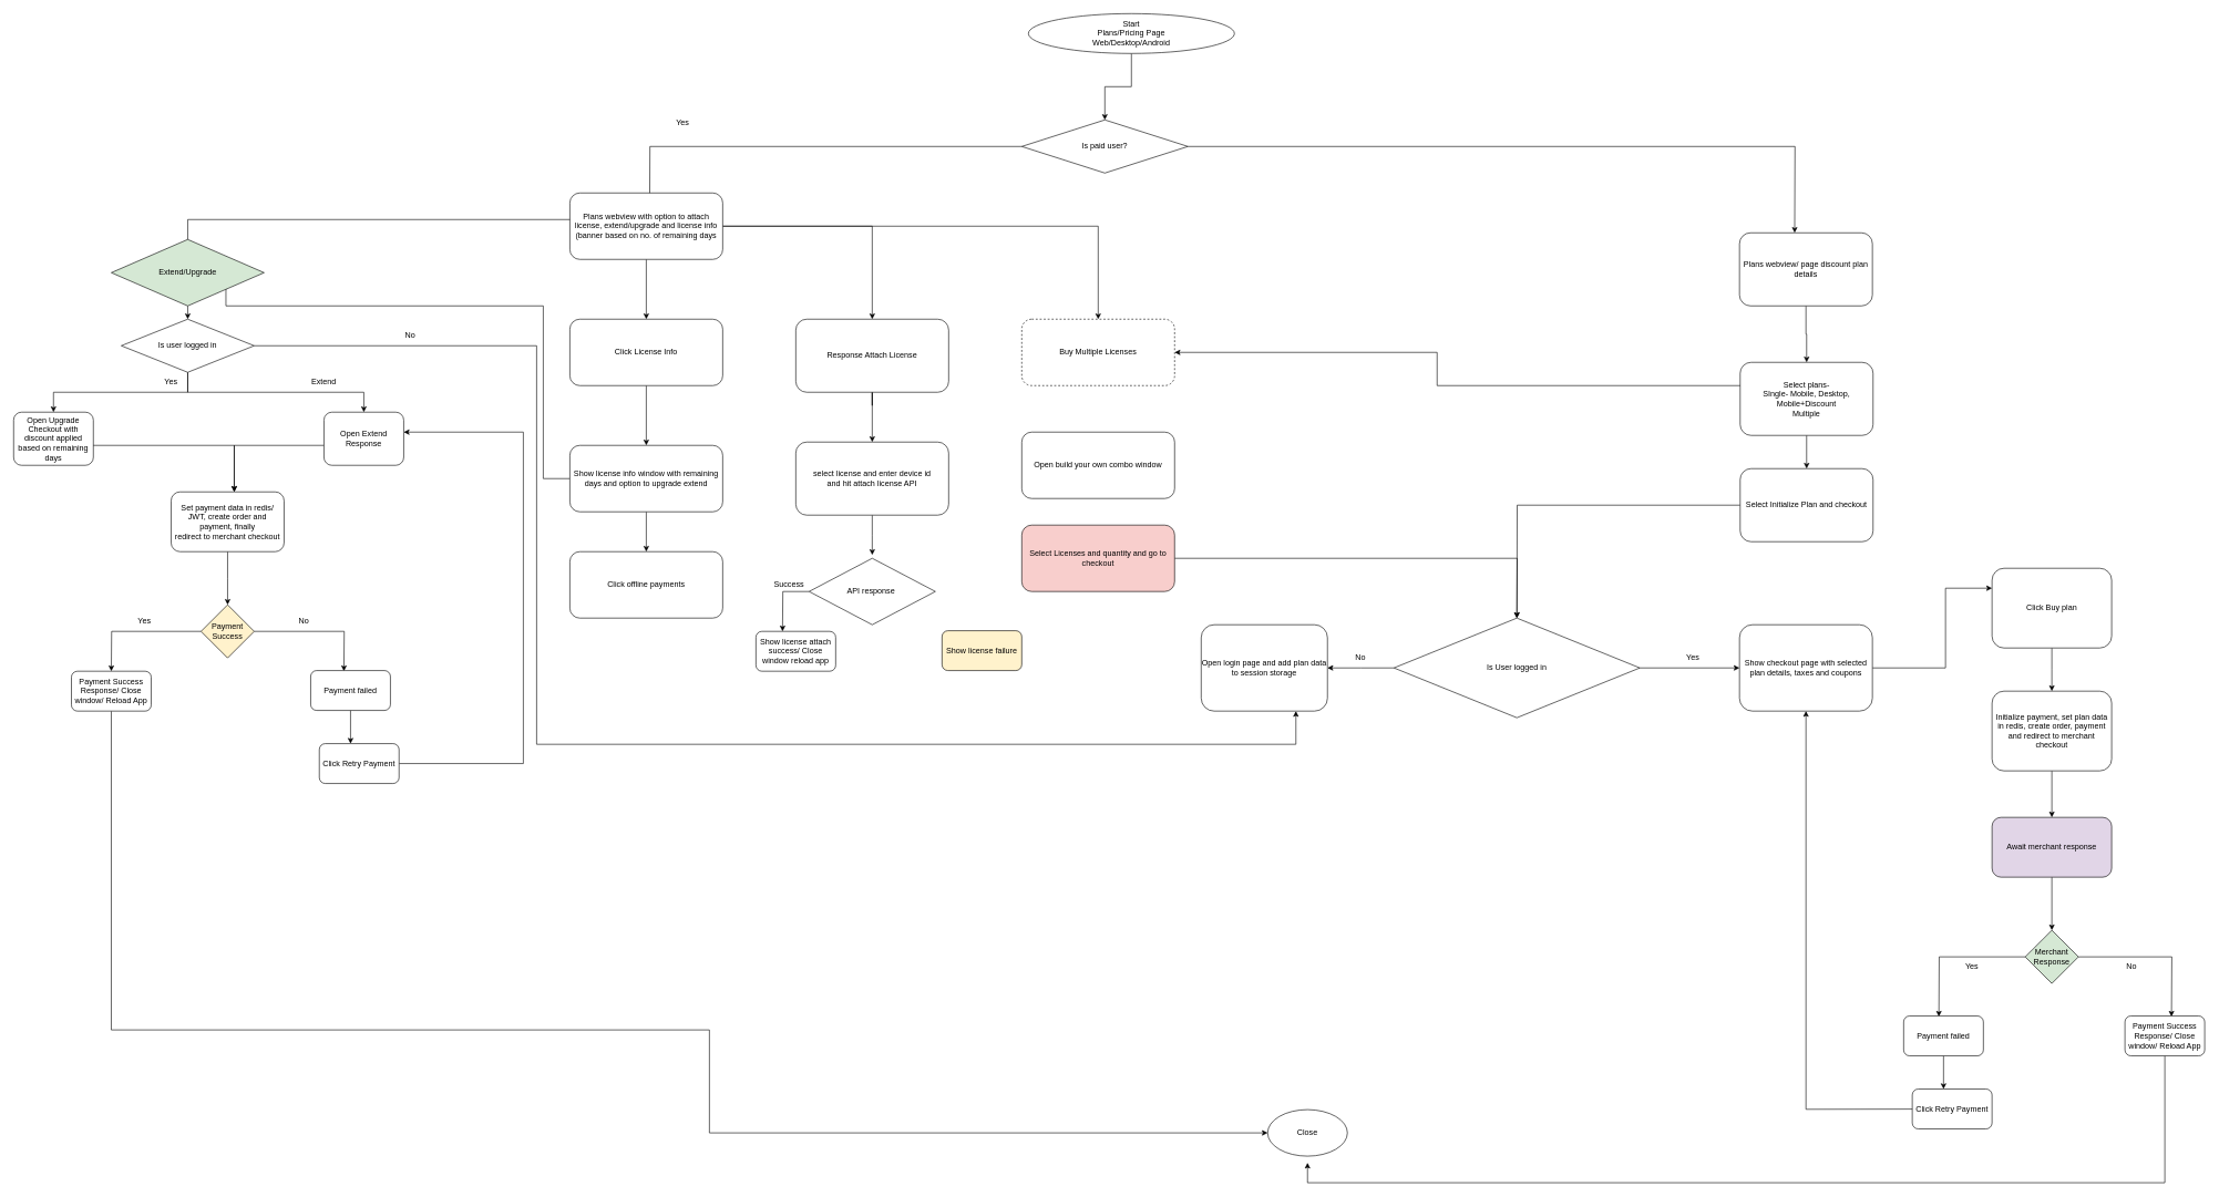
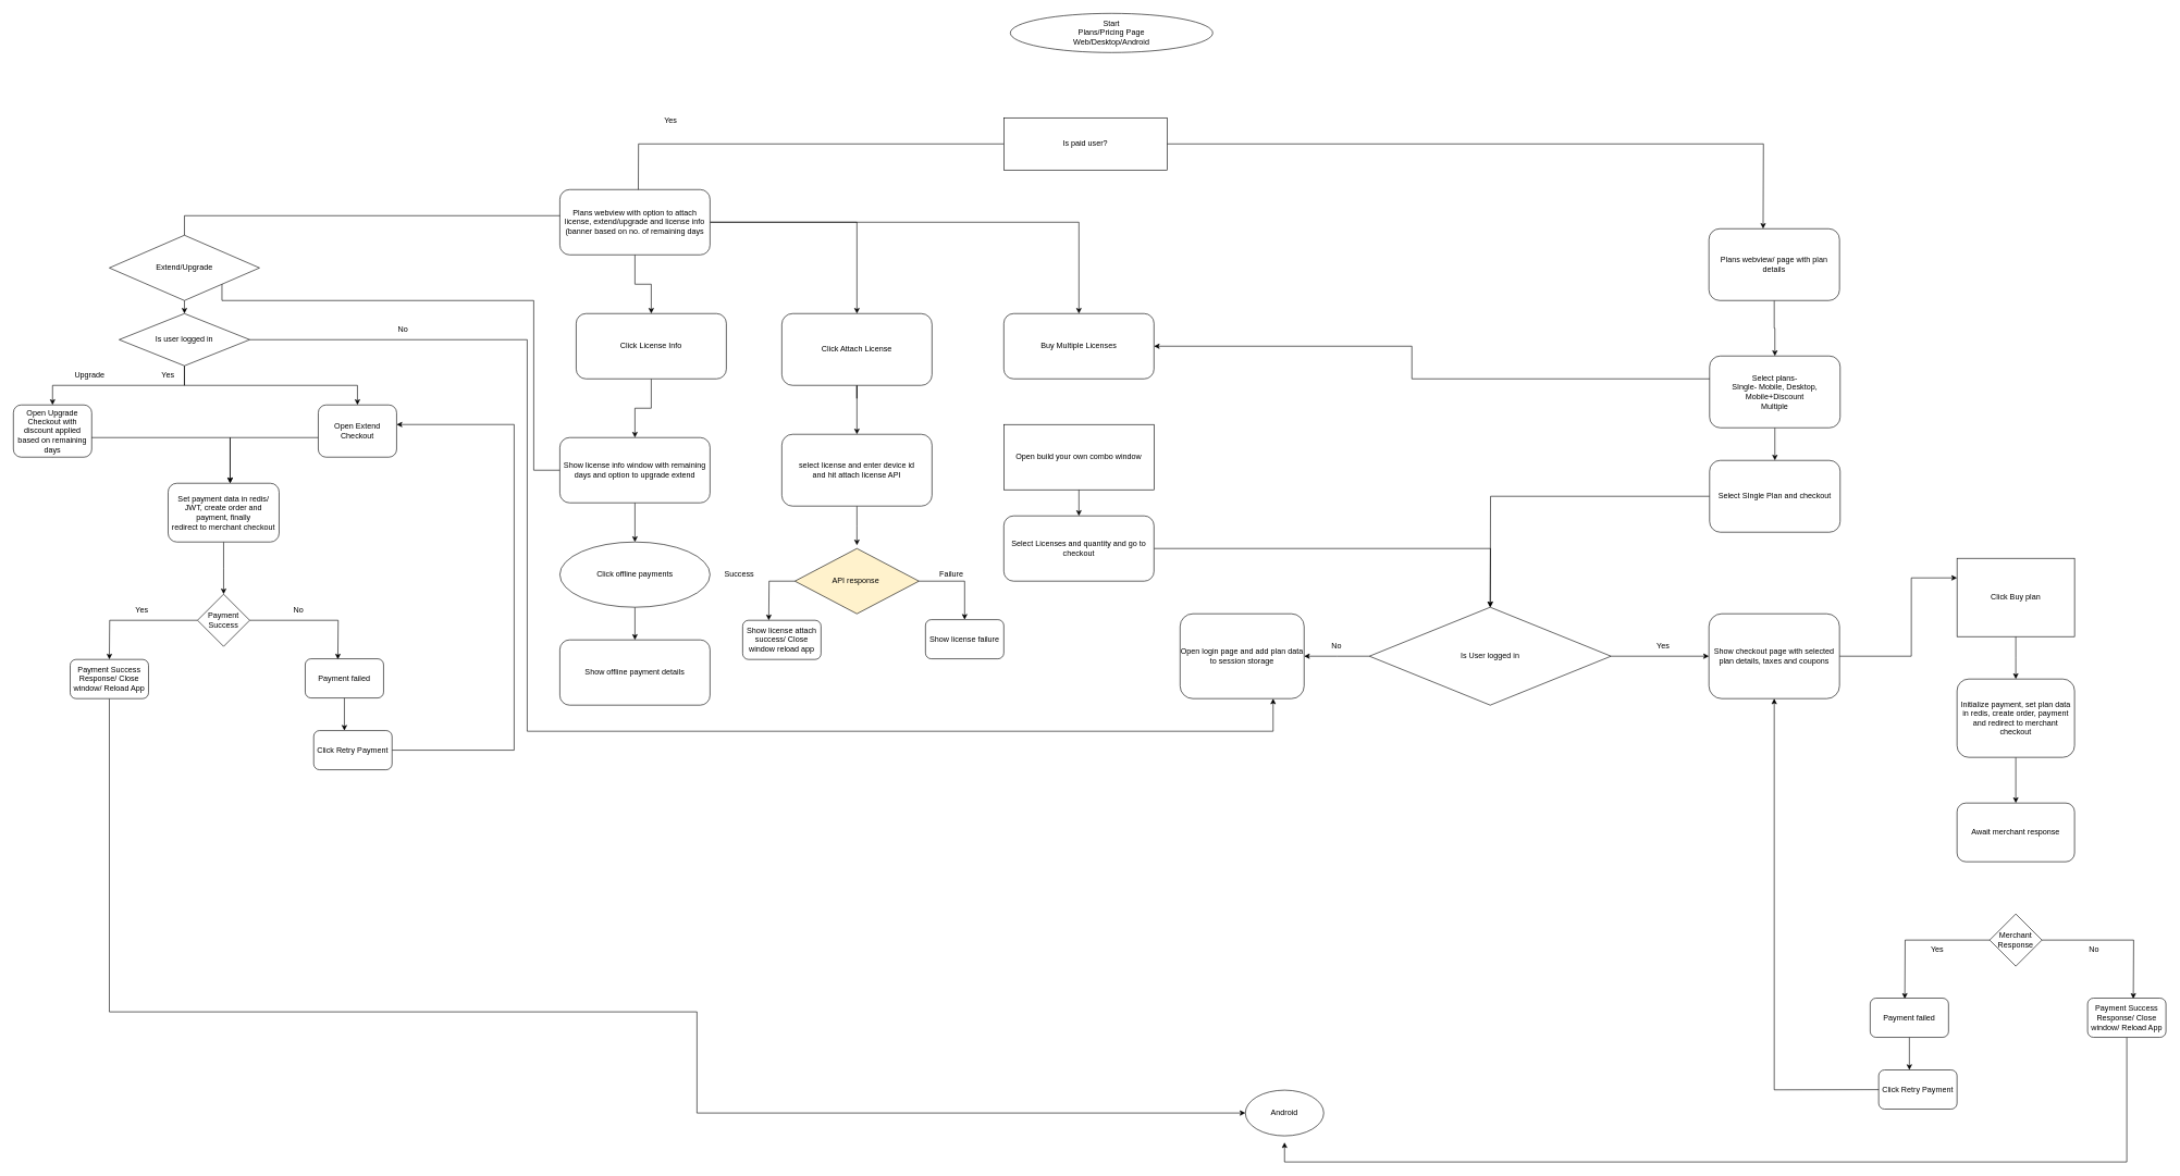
- <mxCell id="2" style="edgeStyle=orthogonalEdgeStyle;rounded=0;orthogonalLoop=1;jettySize=auto;html=1;entryX=0.5;entryY=0;entryDx=0;entryDy=0;" edge="1" parent="1" source="3" target="6"><mxGeometry relative="1" as="geometry"><mxPoint x="1252" y="160" as="targetPoint" /></mxGeometry></mxCell>
- <mxCell id="6" value="Is paid user?" style="rhombus;whiteSpace=wrap;html=1;" vertex="1" parent="1"><mxGeometry x="1537" y="180" width="250" height="80" as="geometry" /></mxCell>
+ <mxCell id="6" value="Is paid user?" style="whiteSpace=wrap;html=1;rounded=0;" vertex="1" parent="1"><mxGeometry x="1537" y="180" width="250" height="80" as="geometry" /></mxCell>
- <mxCell id="61" value="Plans webview/ page discount plan details" style="rounded=1;whiteSpace=wrap;html=1;" vertex="1" parent="1"><mxGeometry x="2617" y="350" width="200" height="110" as="geometry" /></mxCell>
+ <mxCell id="61" value="Plans webview/ page with plan details" style="rounded=1;whiteSpace=wrap;html=1;" vertex="1" parent="1"><mxGeometry x="2617" y="350" width="200" height="110" as="geometry" /></mxCell>
- <mxCell id="54" value="Extend/Upgrade" style="rhombus;whiteSpace=wrap;html=1;fillColor=#d5e8d4;" vertex="1" parent="1"><mxGeometry x="167" y="360" width="230" height="100" as="geometry" /></mxCell>
+ <mxCell id="54" value="Extend/Upgrade" style="rhombus;whiteSpace=wrap;html=1;" vertex="1" parent="1"><mxGeometry x="167" y="360" width="230" height="100" as="geometry" /></mxCell>
- <mxCell id="14" value="Click License Info" style="rounded=1;whiteSpace=wrap;html=1;" vertex="1" parent="1"><mxGeometry x="857" y="480" width="230" height="100" as="geometry" /></mxCell>
+ <mxCell id="14" value="Click License Info" style="rounded=1;whiteSpace=wrap;html=1;" vertex="1" parent="1"><mxGeometry x="882" y="480" width="230" height="100" as="geometry" /></mxCell>
- <mxCell id="18" value="Buy Multiple Licenses" style="rounded=1;whiteSpace=wrap;html=1;dashed=1;" vertex="1" parent="1"><mxGeometry x="1537" y="480" width="230" height="100" as="geometry" /></mxCell>
+ <mxCell id="18" value="Buy Multiple Licenses" style="rounded=1;whiteSpace=wrap;html=1;" vertex="1" parent="1"><mxGeometry x="1537" y="480" width="230" height="100" as="geometry" /></mxCell>
- <mxCell id="17" value="Response Attach License" style="rounded=1;whiteSpace=wrap;html=1;" vertex="1" parent="1"><mxGeometry x="1197" y="480" width="230" height="110" as="geometry" /></mxCell>
+ <mxCell id="17" value="Click Attach License" style="rounded=1;whiteSpace=wrap;html=1;" vertex="1" parent="1"><mxGeometry x="1197" y="480" width="230" height="110" as="geometry" /></mxCell>
+ <mxCell id="39" value="Upgrade" style="text;html=1;strokeColor=none;fillColor=none;align=center;verticalAlign=middle;whiteSpace=wrap;rounded=0;" vertex="1" parent="1"><mxGeometry x="107" y="560" width="60" height="30" as="geometry" /></mxCell>
- <mxCell id="40" value="Extend" style="text;html=1;strokeColor=none;fillColor=none;align=center;verticalAlign=middle;whiteSpace=wrap;rounded=0;" vertex="1" parent="1"><mxGeometry x="457" y="560" width="60" height="30" as="geometry" /></mxCell>
- <mxCell id="20" value="Open Extend Response" style="rounded=1;whiteSpace=wrap;html=1;" vertex="1" parent="1"><mxGeometry x="487" y="620" width="120" height="80" as="geometry" /></mxCell>
+ <mxCell id="20" value="Open Extend Checkout" style="rounded=1;whiteSpace=wrap;html=1;" vertex="1" parent="1"><mxGeometry x="487" y="620" width="120" height="80" as="geometry" /></mxCell>
- <mxCell id="68" value="Open build your own combo window" style="rounded=1;whiteSpace=wrap;html=1;" vertex="1" parent="1"><mxGeometry x="1537" y="650" width="230" height="100" as="geometry" /></mxCell>
+ <mxCell id="68" value="Open build your own combo window" style="whiteSpace=wrap;html=1;rounded=0;" vertex="1" parent="1"><mxGeometry x="1537" y="650" width="230" height="100" as="geometry" /></mxCell>
- <mxCell id="66" value="Select Initialize Plan and checkout" style="rounded=1;whiteSpace=wrap;html=1;" vertex="1" parent="1"><mxGeometry x="2618" y="705" width="200" height="110" as="geometry" /></mxCell>
+ <mxCell id="66" value="Select SIngle Plan and checkout" style="rounded=1;whiteSpace=wrap;html=1;" vertex="1" parent="1"><mxGeometry x="2618" y="705" width="200" height="110" as="geometry" /></mxCell>
+ <mxCell id="67" style="edgeStyle=orthogonalEdgeStyle;rounded=0;orthogonalLoop=1;jettySize=auto;html=1;" edge="1" parent="1" source="68" target="70"><mxGeometry relative="1" as="geometry" /></mxCell>
- <mxCell id="70" value="Select Licenses and quantity and go to checkout" style="rounded=1;whiteSpace=wrap;html=1;fillColor=#f8cecc;" vertex="1" parent="1"><mxGeometry x="1537" y="790" width="230" height="100" as="geometry" /></mxCell>
+ <mxCell id="70" value="Select Licenses and quantity and go to checkout" style="rounded=1;whiteSpace=wrap;html=1;" vertex="1" parent="1"><mxGeometry x="1537" y="790" width="230" height="100" as="geometry" /></mxCell>
- <mxCell id="42" value="Click offline payments" style="rounded=1;whiteSpace=wrap;html=1;" vertex="1" parent="1"><mxGeometry x="857" y="830" width="230" height="100" as="geometry" /></mxCell>
+ <mxCell id="42" value="Click offline payments" style="ellipse;whiteSpace=wrap;html=1;" vertex="1" parent="1"><mxGeometry x="857" y="830" width="230" height="100" as="geometry" /></mxCell>
- <mxCell id="50" value="Success" style="text;html=1;strokeColor=none;fillColor=none;align=center;verticalAlign=middle;whiteSpace=wrap;rounded=0;" vertex="1" parent="1"><mxGeometry x="1157" y="865" width="60" height="30" as="geometry" /></mxCell>
+ <mxCell id="50" value="Success" style="text;html=1;strokeColor=none;fillColor=none;align=center;verticalAlign=middle;whiteSpace=wrap;rounded=0;" vertex="1" parent="1"><mxGeometry x="1102" y="865" width="60" height="30" as="geometry" /></mxCell>
+ <mxCell id="52" value="Failure" style="text;html=1;strokeColor=none;fillColor=none;align=center;verticalAlign=middle;whiteSpace=wrap;rounded=0;" vertex="1" parent="1"><mxGeometry x="1427" y="865" width="60" height="30" as="geometry" /></mxCell>
- <mxCell id="48" value="API response&amp;nbsp;" style="rhombus;whiteSpace=wrap;html=1;" vertex="1" parent="1"><mxGeometry x="1217" y="840" width="190" height="100" as="geometry" /></mxCell>
+ <mxCell id="48" value="API response&amp;nbsp;" style="rhombus;whiteSpace=wrap;html=1;fillColor=#fff2cc;" vertex="1" parent="1"><mxGeometry x="1217" y="840" width="190" height="100" as="geometry" /></mxCell>
- <mxCell id="81" value="Click Buy plan" style="whiteSpace=wrap;html=1;rounded=1;" vertex="1" parent="1"><mxGeometry x="2997" y="855" width="180" height="120" as="geometry" /></mxCell>
+ <mxCell id="81" value="Click Buy plan" style="whiteSpace=wrap;html=1;rounded=0;" vertex="1" parent="1"><mxGeometry x="2997" y="855" width="180" height="120" as="geometry" /></mxCell>
+ <mxCell id="47" style="edgeStyle=orthogonalEdgeStyle;rounded=0;orthogonalLoop=1;jettySize=auto;html=1;entryX=0.5;entryY=0;entryDx=0;entryDy=0;" edge="1" parent="1" source="48" target="51"><mxGeometry relative="1" as="geometry"><mxPoint x="1477" y="930" as="targetPoint" /><Array as="points"><mxPoint x="1477" y="890" /></Array></mxGeometry></mxCell>
- <mxCell id="28" value="Payment Success" style="rhombus;whiteSpace=wrap;html=1;fillColor=#fff2cc;" vertex="1" parent="1"><mxGeometry x="302" y="910" width="80" height="80" as="geometry" /></mxCell>
+ <mxCell id="28" value="Payment Success" style="rhombus;whiteSpace=wrap;html=1;" vertex="1" parent="1"><mxGeometry x="302" y="910" width="80" height="80" as="geometry" /></mxCell>
+ <mxCell id="41" style="edgeStyle=orthogonalEdgeStyle;rounded=0;orthogonalLoop=1;jettySize=auto;html=1;" edge="1" parent="1" source="42" target="43"><mxGeometry relative="1" as="geometry" /></mxCell>
- <mxCell id="51" value="Show license failure" style="rounded=1;whiteSpace=wrap;html=1;fillColor=#fff2cc;" vertex="1" parent="1"><mxGeometry x="1417" y="949" width="120" height="60" as="geometry" /></mxCell>
+ <mxCell id="51" value="Show license failure" style="rounded=1;whiteSpace=wrap;html=1;" vertex="1" parent="1"><mxGeometry x="1417" y="949" width="120" height="60" as="geometry" /></mxCell>
+ <mxCell id="43" value="Show offline payment details" style="rounded=1;whiteSpace=wrap;html=1;" vertex="1" parent="1"><mxGeometry x="857" y="980" width="230" height="100" as="geometry" /></mxCell>
- <mxCell id="93" value="Await merchant response" style="whiteSpace=wrap;html=1;rounded=1;fillColor=#e1d5e7;" vertex="1" parent="1"><mxGeometry x="2997" y="1230" width="180" height="90" as="geometry" /></mxCell>
+ <mxCell id="93" value="Await merchant response" style="whiteSpace=wrap;html=1;rounded=1;" vertex="1" parent="1"><mxGeometry x="2997" y="1230" width="180" height="90" as="geometry" /></mxCell>
- <mxCell id="92" style="edgeStyle=orthogonalEdgeStyle;rounded=0;orthogonalLoop=1;jettySize=auto;html=1;entryX=0.5;entryY=0;entryDx=0;entryDy=0;" edge="1" parent="1" source="93" target="86"><mxGeometry relative="1" as="geometry" /></mxCell>
- <mxCell id="86" value="Merchant Response" style="rhombus;whiteSpace=wrap;html=1;fillColor=#d5e8d4;" vertex="1" parent="1"><mxGeometry x="3047" y="1400" width="80" height="80" as="geometry" /></mxCell>
+ <mxCell id="86" value="Merchant Response" style="rhombus;whiteSpace=wrap;html=1;" vertex="1" parent="1"><mxGeometry x="3047" y="1400" width="80" height="80" as="geometry" /></mxCell>
- <mxCell id="97" value="Close" style="ellipse;whiteSpace=wrap;html=1;" vertex="1" parent="1"><mxGeometry x="1907" y="1670" width="120" height="70" as="geometry" /></mxCell>
+ <mxCell id="97" value="Android" style="ellipse;whiteSpace=wrap;html=1;" vertex="1" parent="1"><mxGeometry x="1907" y="1670" width="120" height="70" as="geometry" /></mxCell>
